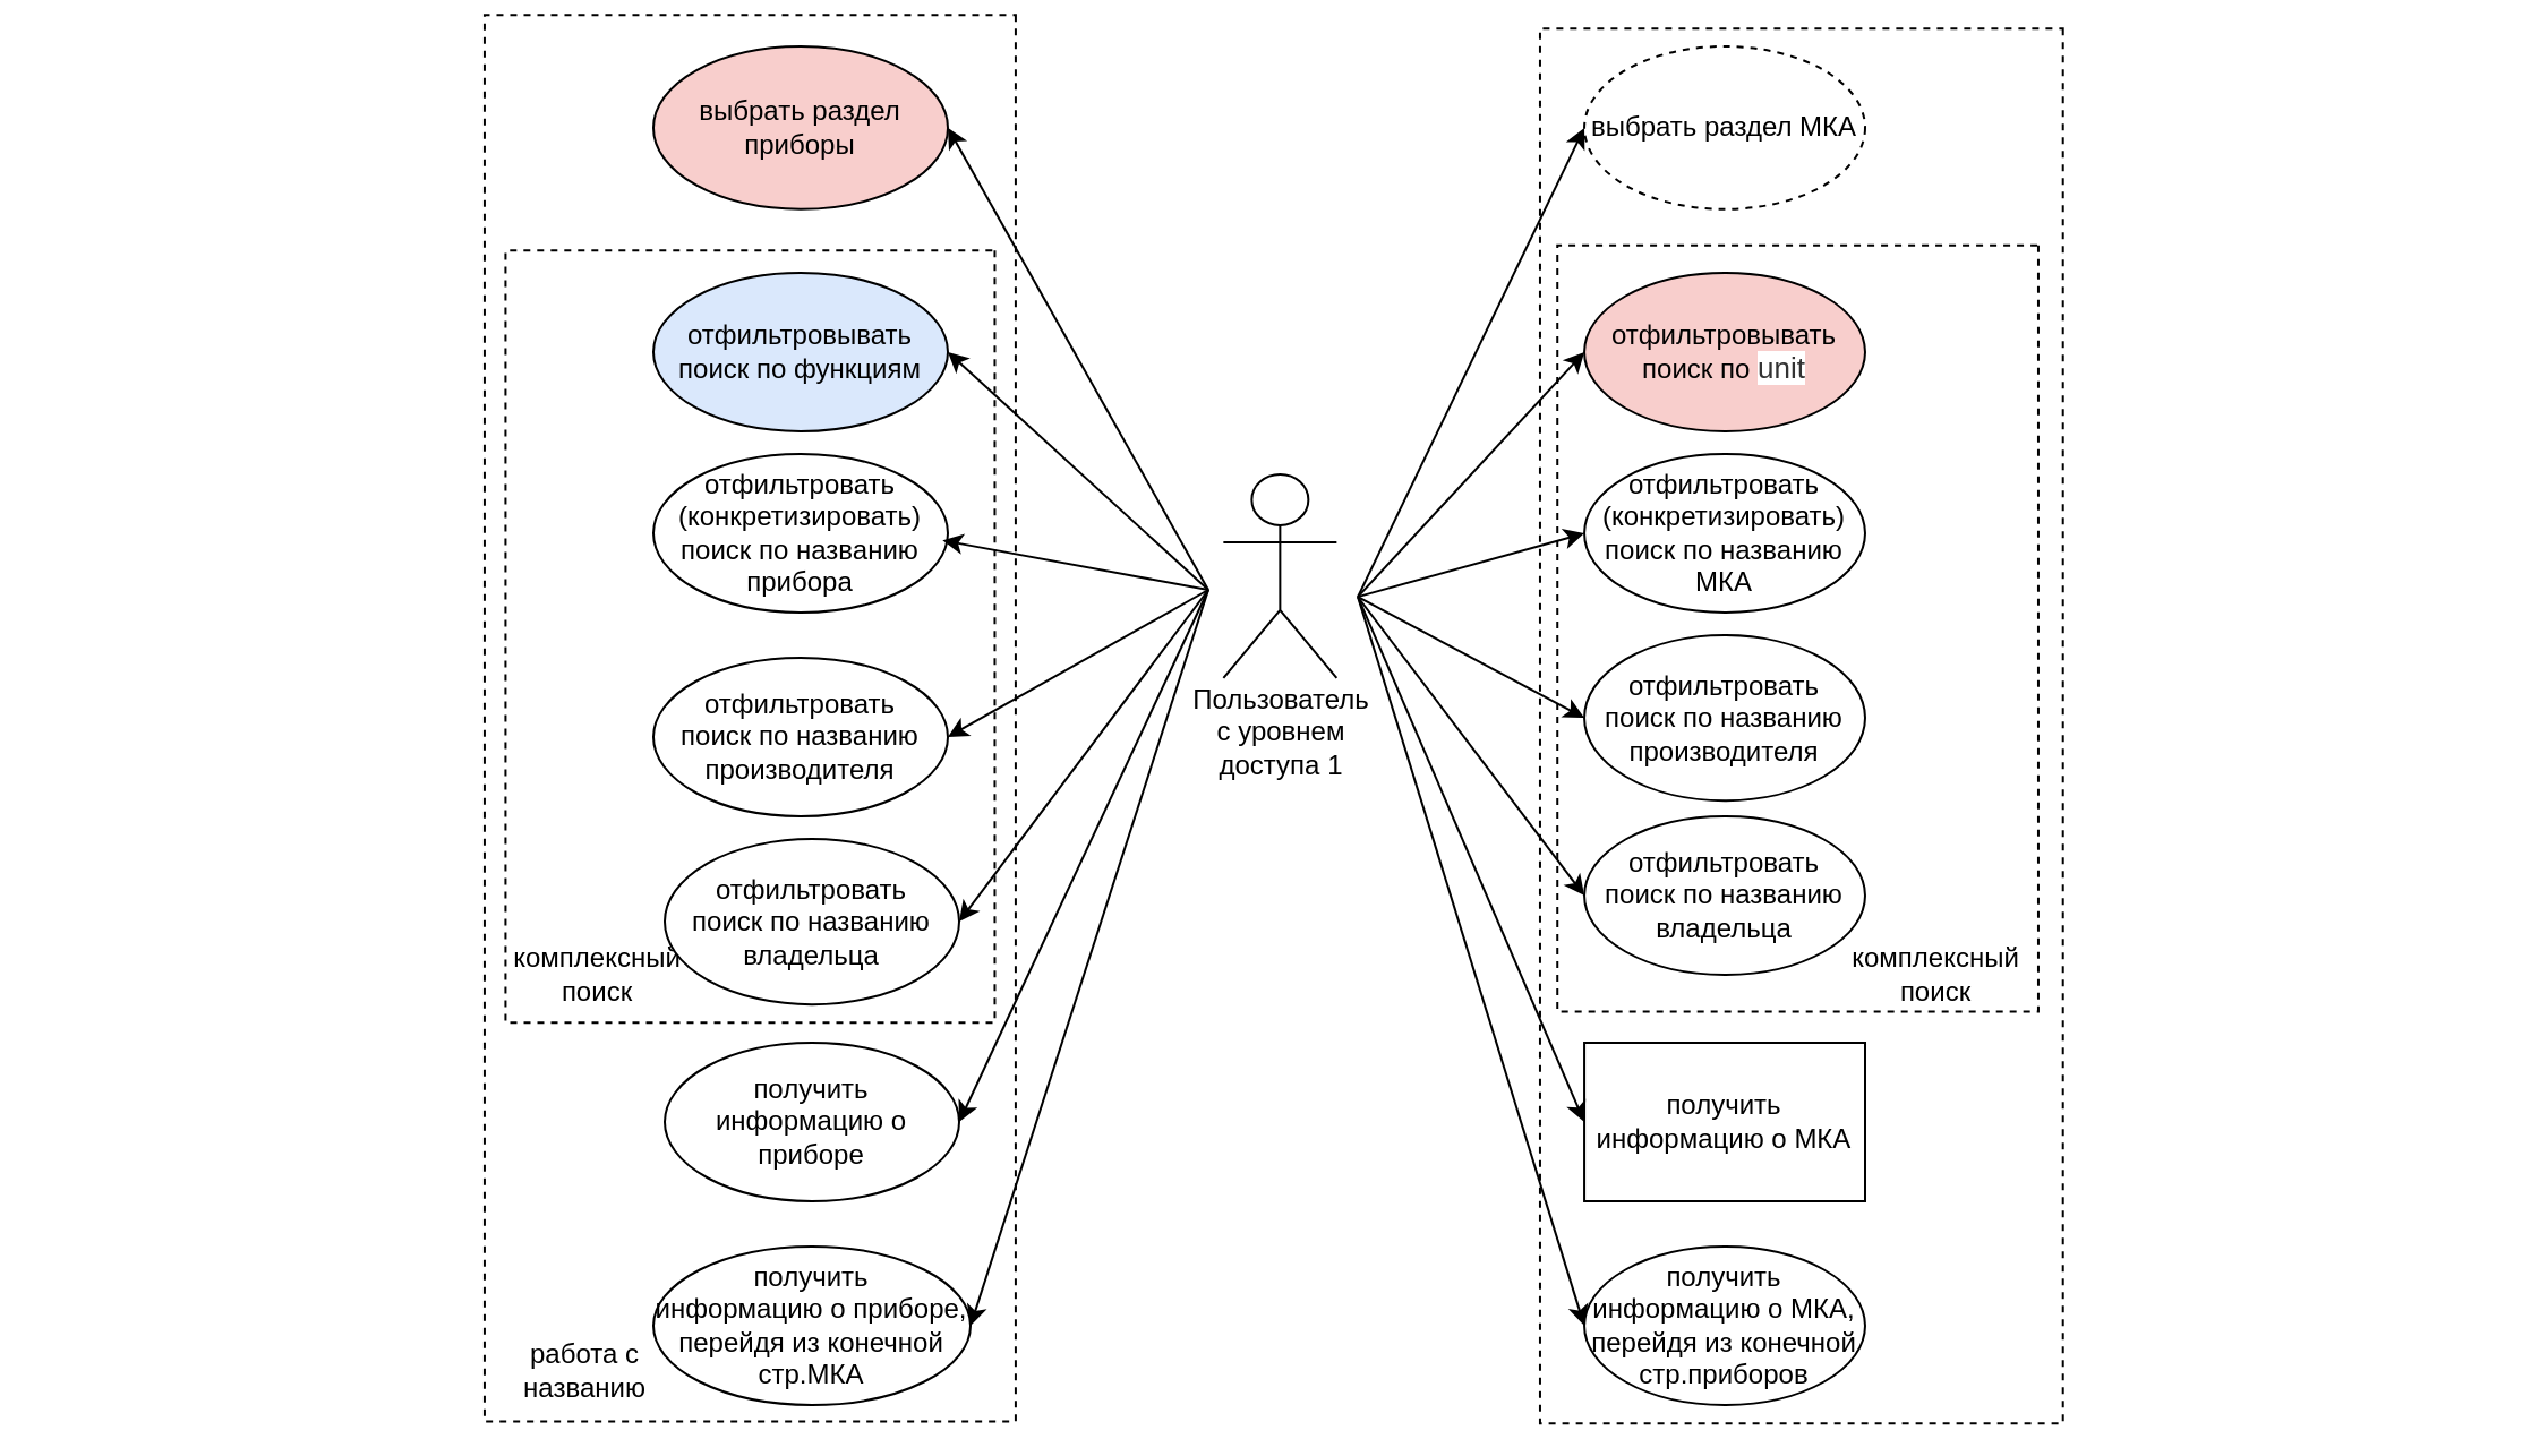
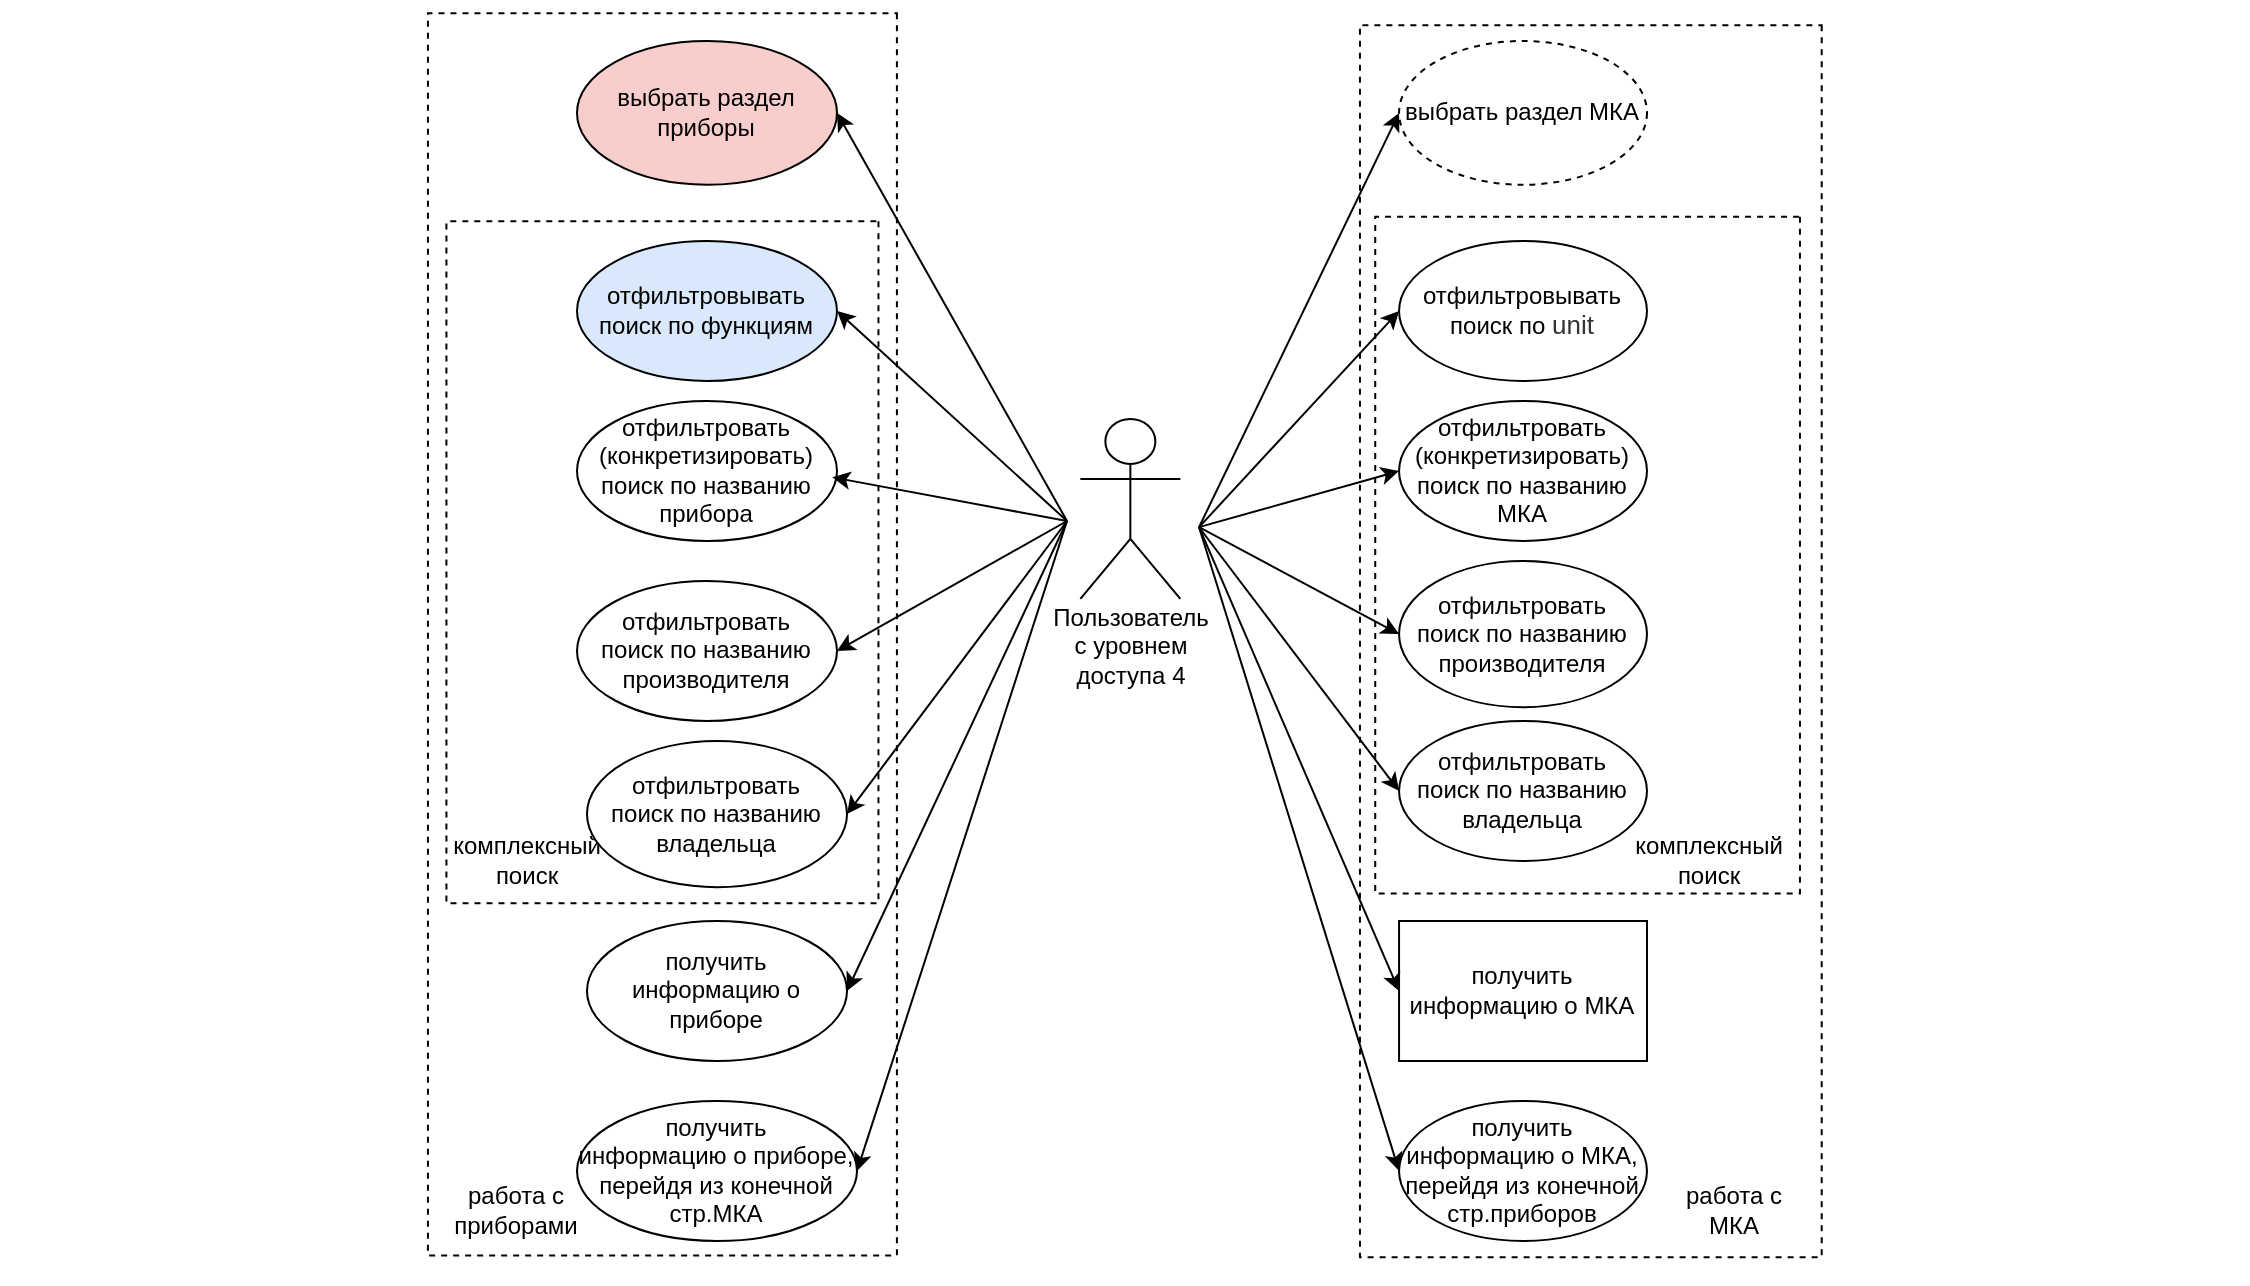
- <mxCell id="14" value="отфильтровывать поиск по&amp;nbsp;&lt;span style=&quot;color: rgb(51, 51, 51); font-family: &amp;quot;YS Text&amp;quot;, Arial, Helvetica, &amp;quot;Arial Unicode MS&amp;quot;, sans-serif; font-size: 13px; text-align: start; background-color: rgb(255, 255, 255);&quot;&gt;unit&lt;/span&gt;" style="ellipse;whiteSpace=wrap;html=1;fillColor=#f8cecc;" vertex="1" parent="1"><mxGeometry x="699.03" y="120" width="123.97" height="70" as="geometry" /></mxCell>
+ <mxCell id="14" value="отфильтровывать поиск по&amp;nbsp;&lt;span style=&quot;color: rgb(51, 51, 51); font-family: &amp;quot;YS Text&amp;quot;, Arial, Helvetica, &amp;quot;Arial Unicode MS&amp;quot;, sans-serif; font-size: 13px; text-align: start; background-color: rgb(255, 255, 255);&quot;&gt;unit&lt;/span&gt;" style="ellipse;whiteSpace=wrap;html=1;" vertex="1" parent="1"><mxGeometry x="699.03" y="120" width="123.97" height="70" as="geometry" /></mxCell>
- <mxCell id="39" value="Пользователь&lt;br&gt;с уровнем &lt;br&gt;доступа 1" style="text;html=1;align=center;verticalAlign=middle;resizable=0;points=[];autosize=1;strokeColor=none;fillColor=none;" vertex="1" parent="1"><mxGeometry x="514.68" y="293.08" width="100" height="60" as="geometry" /></mxCell>
+ <mxCell id="39" value="Пользователь&lt;br&gt;с уровнем &lt;br&gt;доступа 4" style="text;html=1;align=center;verticalAlign=middle;resizable=0;points=[];autosize=1;strokeColor=none;fillColor=none;" vertex="1" parent="1"><mxGeometry x="514.68" y="293.08" width="100" height="60" as="geometry" /></mxCell>
- <mxCell id="8" value="&lt;font style=&quot;vertical-align: inherit;&quot;&gt;&lt;font style=&quot;vertical-align: inherit;&quot;&gt;работа с названию&lt;/font&gt;&lt;/font&gt;" style="text;html=1;strokeColor=none;fillColor=none;align=center;verticalAlign=middle;whiteSpace=wrap;rounded=0;dashed=1;" vertex="1" parent="1"><mxGeometry x="213" y="590.005" width="90" height="30" as="geometry" /></mxCell>
+ <mxCell id="8" value="&lt;font style=&quot;vertical-align: inherit;&quot;&gt;&lt;font style=&quot;vertical-align: inherit;&quot;&gt;работа с приборами&lt;/font&gt;&lt;/font&gt;" style="text;html=1;strokeColor=none;fillColor=none;align=center;verticalAlign=middle;whiteSpace=wrap;rounded=0;dashed=1;" vertex="1" parent="1"><mxGeometry x="213" y="590.005" width="90" height="30" as="geometry" /></mxCell>
+ <mxCell id="18" value="работа с МКА" style="text;html=1;strokeColor=none;fillColor=none;align=center;verticalAlign=middle;whiteSpace=wrap;rounded=0;dashed=1;" vertex="1" parent="1"><mxGeometry x="829.68" y="590" width="74.35" height="30" as="geometry" /></mxCell>
